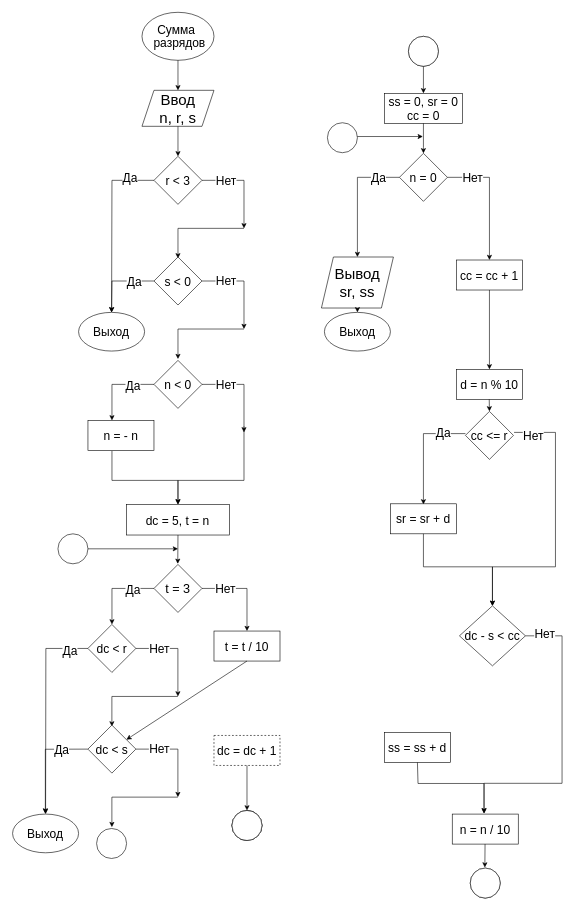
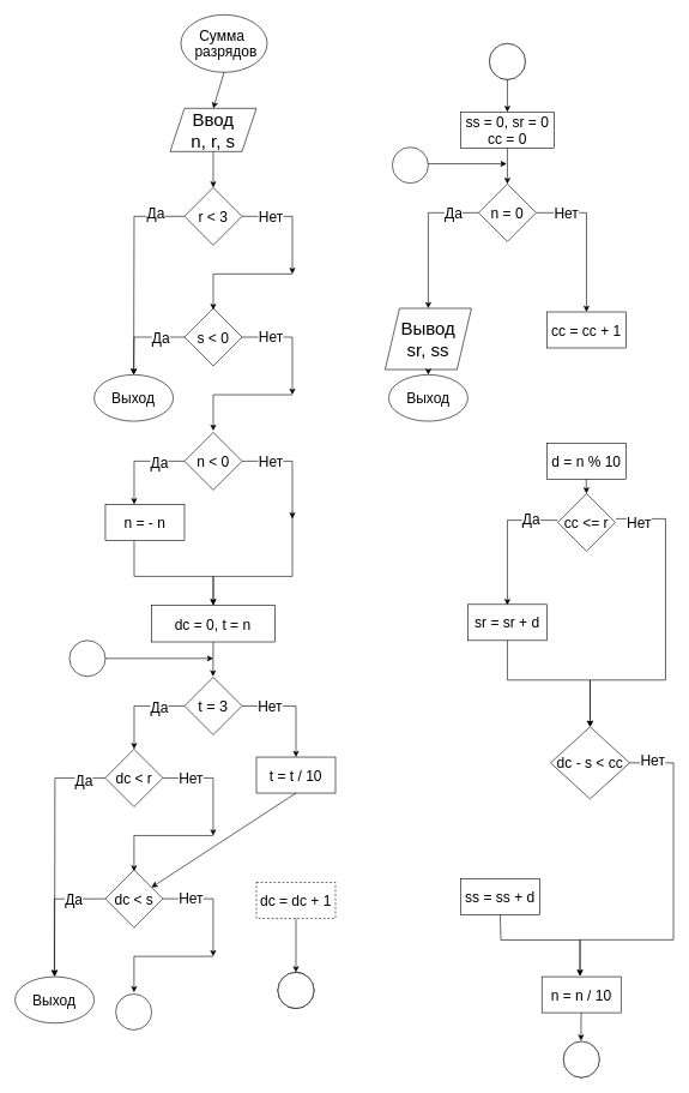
- <mxCell id="2" value="&lt;p style=&quot;font-size: 20px; line-height: 110%;&quot;&gt;Сумма&amp;nbsp; &amp;nbsp;&lt;span style=&quot;background-color: initial;&quot;&gt;разрядов&lt;/span&gt;&lt;/p&gt;" style="ellipse;whiteSpace=wrap;html=1;" parent="1" vertex="1"><mxGeometry x="236.01" y="20" width="120" height="80" as="geometry" /></mxCell>
+ <mxCell id="2" value="&lt;p style=&quot;font-size: 20px; line-height: 110%;&quot;&gt;Сумма&amp;nbsp; &amp;nbsp;&lt;span style=&quot;background-color: initial;&quot;&gt;разрядов&lt;/span&gt;&lt;/p&gt;" style="ellipse;whiteSpace=wrap;html=1;" parent="1" vertex="1"><mxGeometry x="251.01" y="20" width="120" height="80" as="geometry" /></mxCell>
- <mxCell id="39" value="" style="endArrow=classic;html=1;rounded=0;entryX=0.5;entryY=0;entryDx=0;entryDy=0;" parent="1" source="91" target="40" edge="1"><mxGeometry width="50" height="50" relative="1" as="geometry"><mxPoint x="814.96" y="405" as="sourcePoint" /><mxPoint x="814.6" y="444" as="targetPoint" /></mxGeometry></mxCell>
- <mxCell id="14" value="dc = 5, t = n" style="rounded=0;whiteSpace=wrap;html=1;fontSize=20;" parent="1" vertex="1"><mxGeometry x="210.38" y="840" width="171.25" height="51" as="geometry" /></mxCell>
+ <mxCell id="14" value="dc = 0, t = n" style="rounded=0;whiteSpace=wrap;html=1;fontSize=20;" parent="1" vertex="1"><mxGeometry x="210.38" y="840" width="171.25" height="51" as="geometry" /></mxCell>
